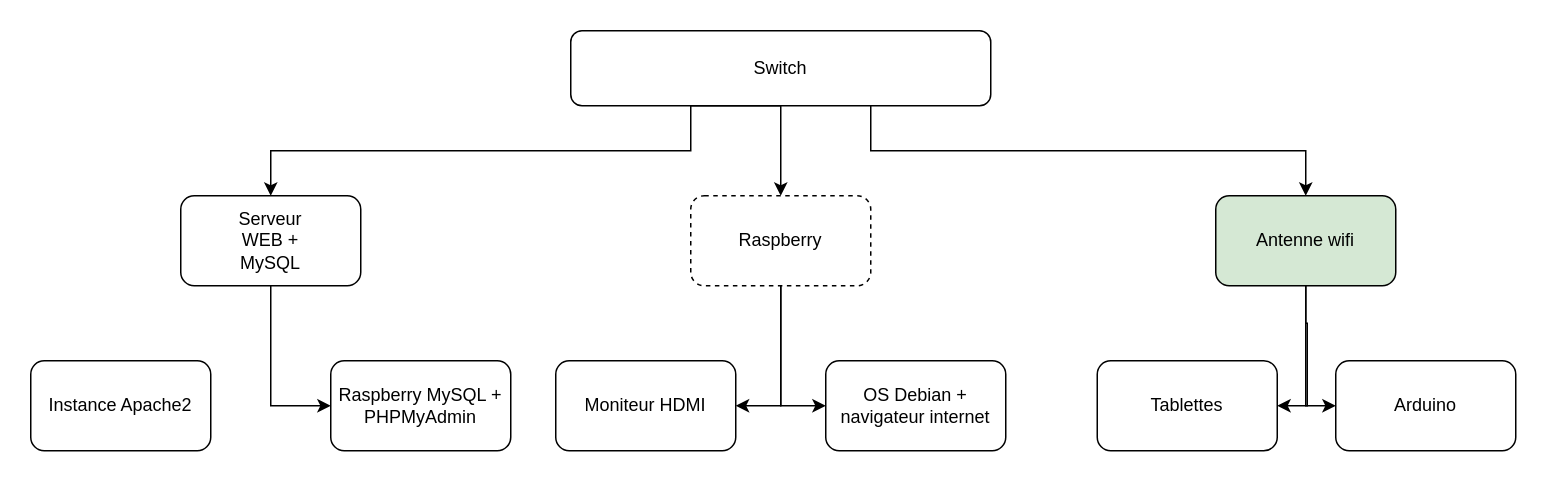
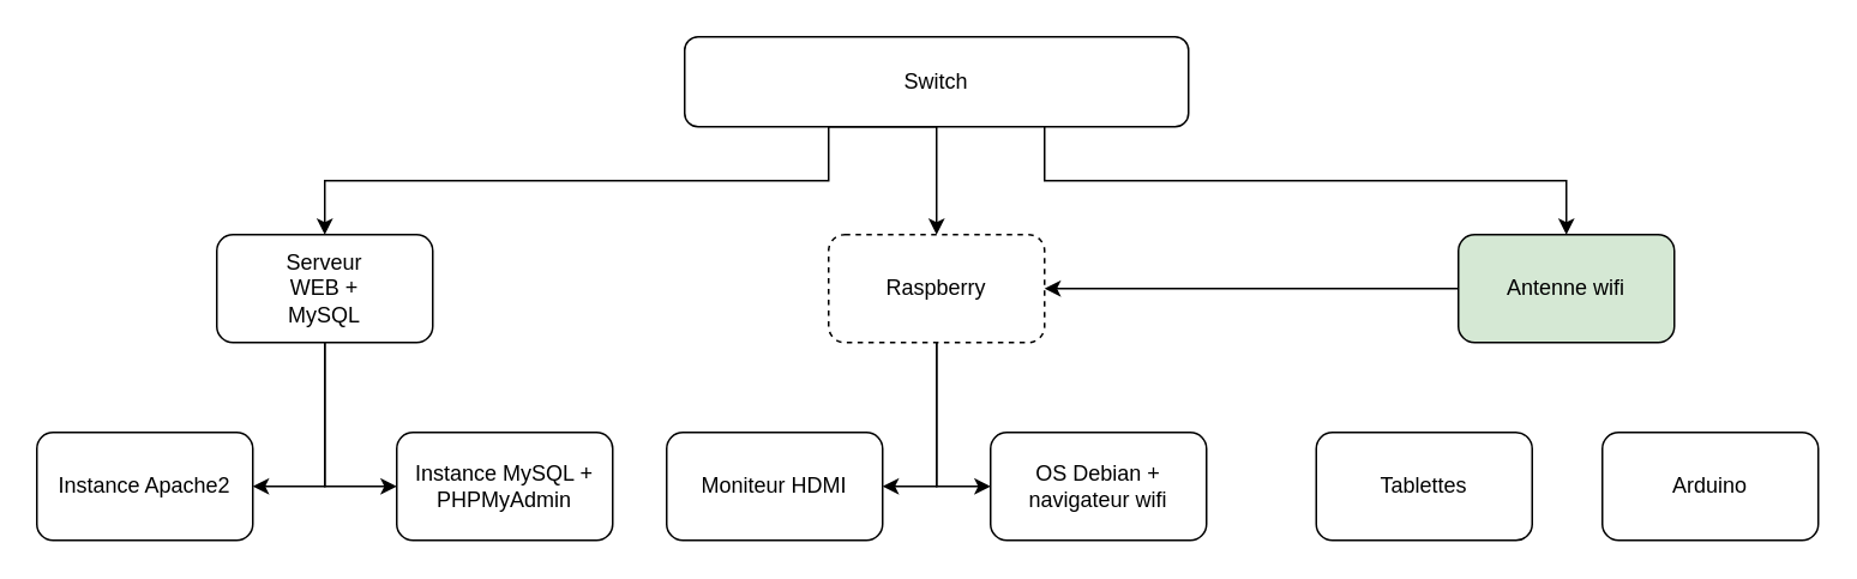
+ <mxCell id="8" style="edgeStyle=orthogonalEdgeStyle;rounded=0;orthogonalLoop=1;jettySize=auto;html=1;entryX=1;entryY=0.5;entryDx=0;entryDy=0;" edge="1" parent="1" source="10" target="17"><mxGeometry relative="1" as="geometry"><Array as="points"><mxPoint x="180" y="270" /></Array></mxGeometry></mxCell>
- <mxCell id="18" value="Raspberry MySQL + PHPMyAdmin" style="rounded=1;whiteSpace=wrap;html=1;align=center;" vertex="1" parent="1"><mxGeometry y="240" width="120" height="60" as="geometry" x="220" /></mxCell>
+ <mxCell id="18" value="Instance MySQL + PHPMyAdmin" style="rounded=1;whiteSpace=wrap;html=1;align=center;" vertex="1" parent="1"><mxGeometry y="240" width="120" height="60" as="geometry" x="220" /></mxCell>
- <mxCell id="20" value="OS Debian + navigateur internet" style="rounded=1;whiteSpace=wrap;html=1;align=center;" vertex="1" parent="1"><mxGeometry x="550" y="240" width="120" height="60" as="geometry" /></mxCell>
+ <mxCell id="20" value="OS Debian + navigateur wifi" style="rounded=1;whiteSpace=wrap;html=1;align=center;" vertex="1" parent="1"><mxGeometry x="550" y="240" width="120" height="60" as="geometry" /></mxCell>
- <mxCell id="14" style="edgeStyle=orthogonalEdgeStyle;rounded=0;orthogonalLoop=1;jettySize=auto;html=1;entryX=1;entryY=0.5;entryDx=0;entryDy=0;" edge="1" parent="1" source="16" target="21"><mxGeometry relative="1" as="geometry" /></mxCell>
- <mxCell id="15" style="edgeStyle=orthogonalEdgeStyle;rounded=0;orthogonalLoop=1;jettySize=auto;html=1;entryX=0;entryY=0.5;entryDx=0;entryDy=0;" edge="1" parent="1" source="16" target="22"><mxGeometry relative="1" as="geometry" /></mxCell>
+ <mxCell id="15" style="edgeStyle=orthogonalEdgeStyle;rounded=0;orthogonalLoop=1;jettySize=auto;html=1;" edge="1" parent="1" source="16" target="13"><mxGeometry relative="1" as="geometry" /></mxCell>
